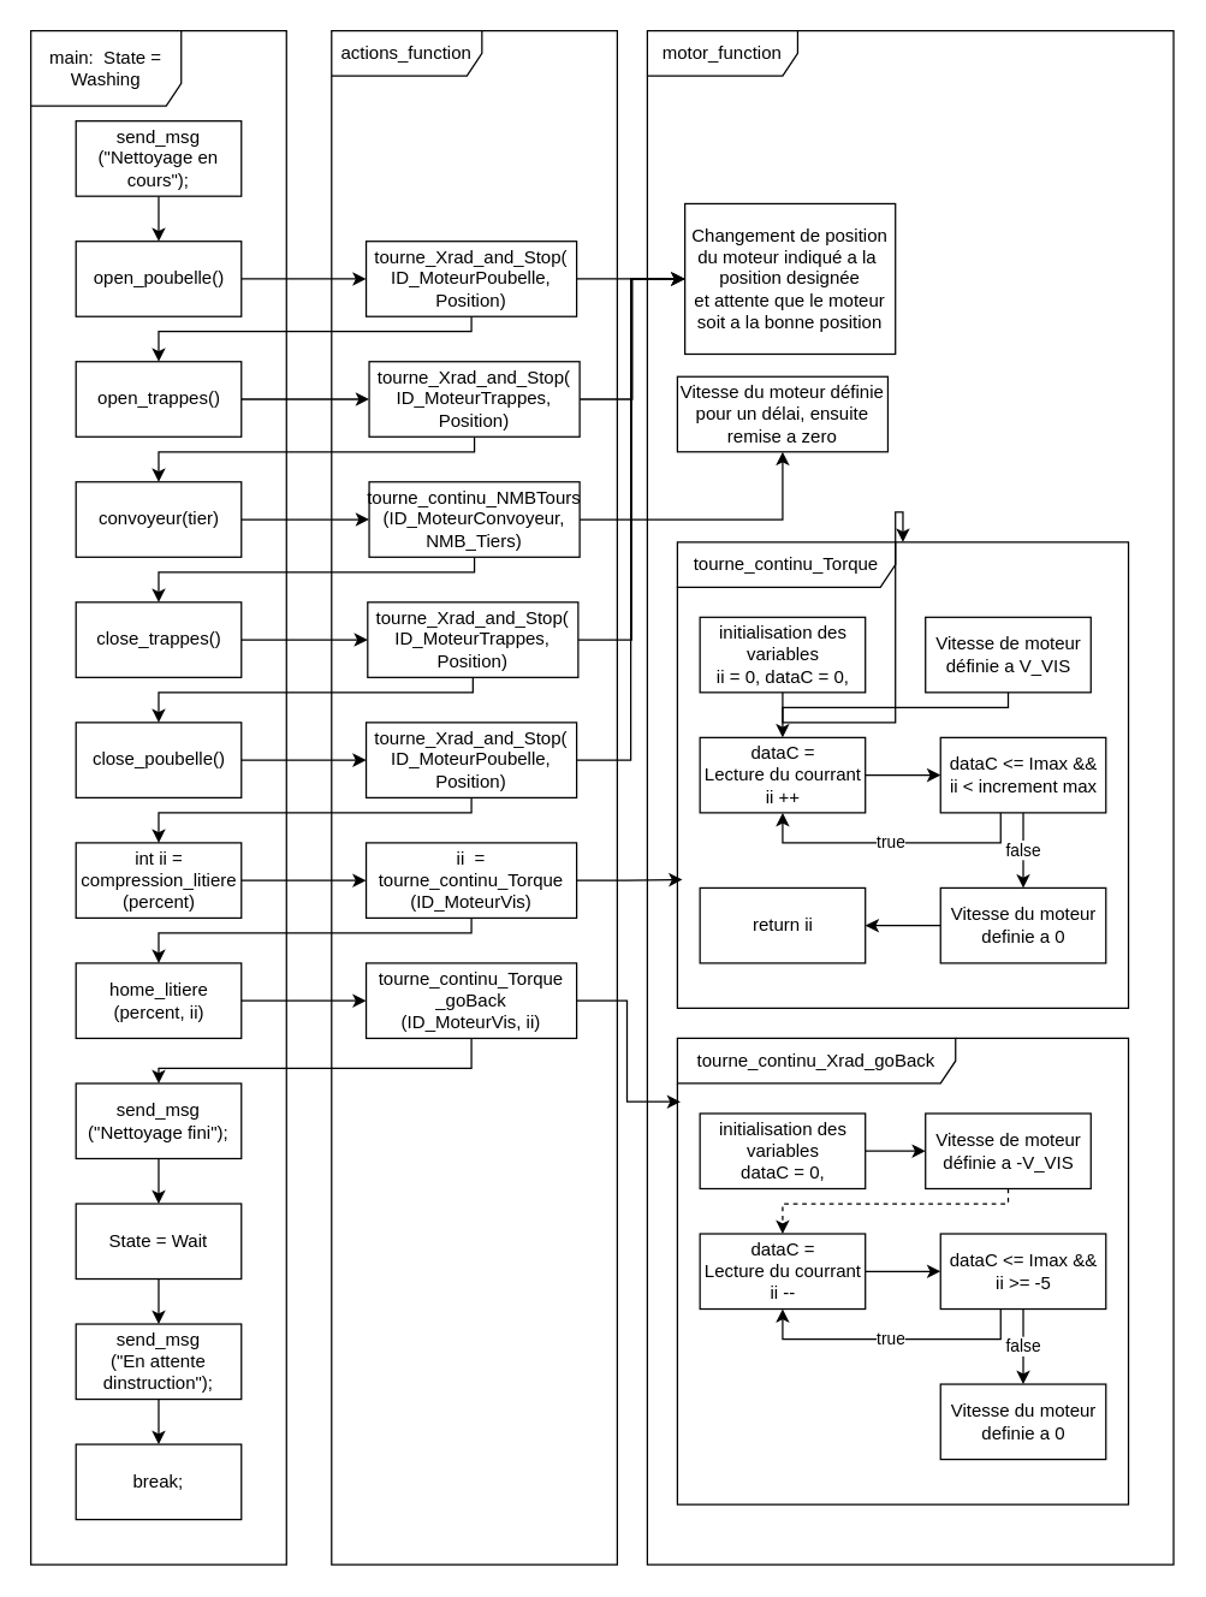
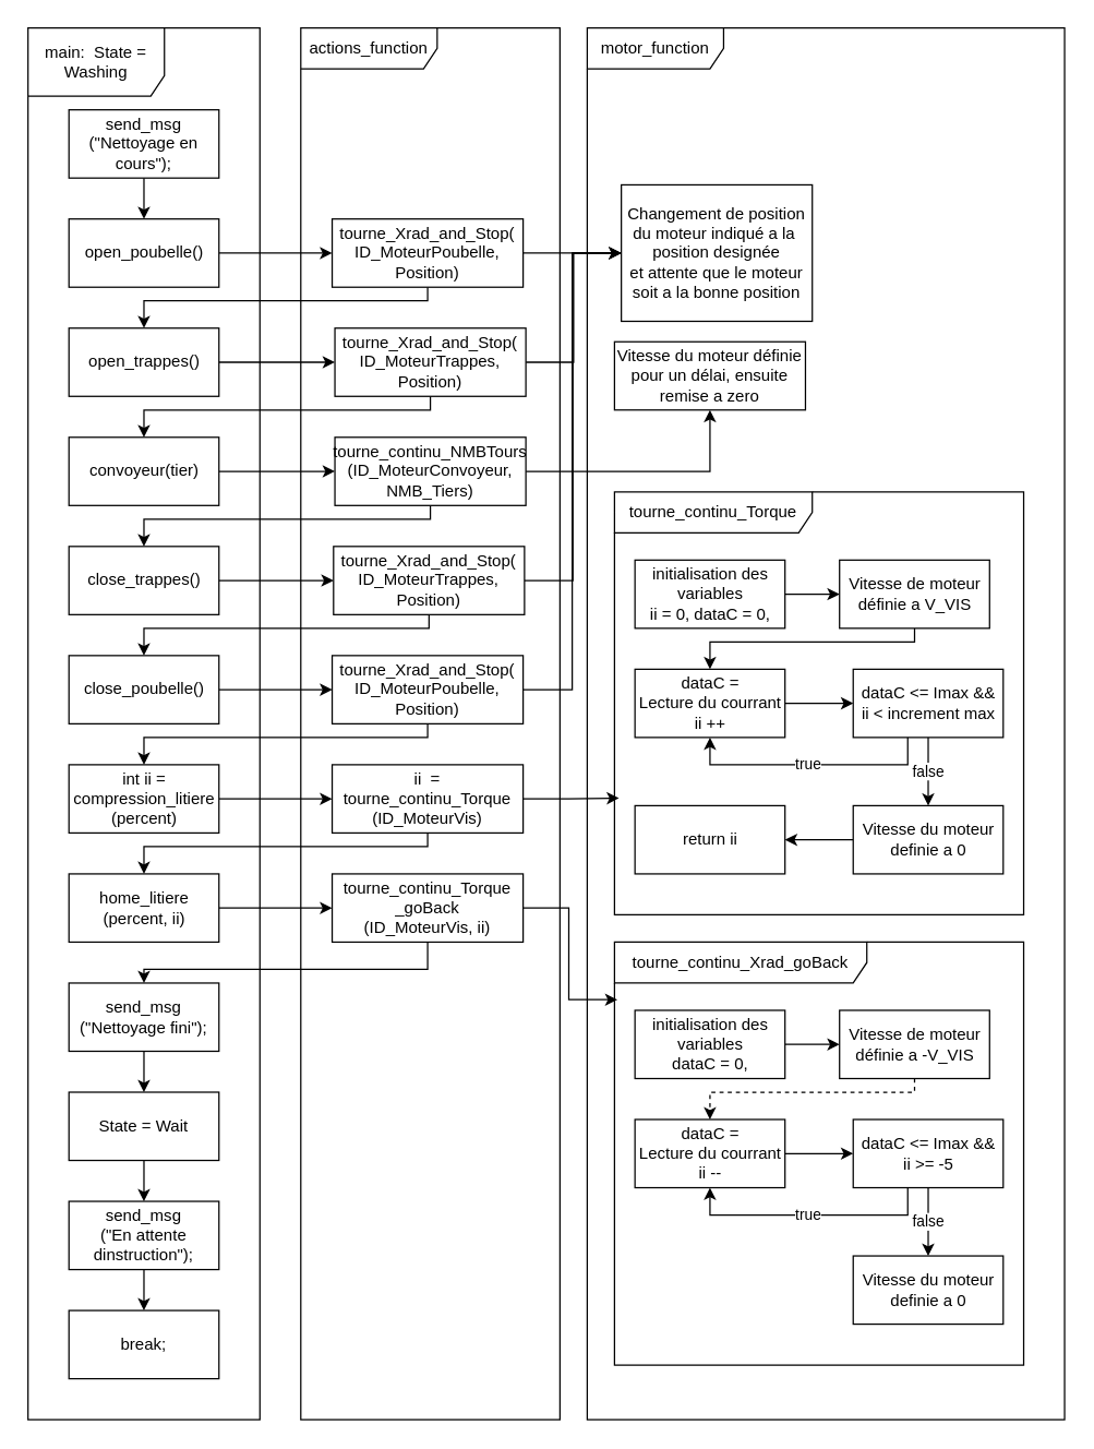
- <mxCell id="52" style="edgeStyle=orthogonalEdgeStyle;rounded=0;orthogonalLoop=1;jettySize=auto;html=1;" edge="1" parent="1" source="53" target="51"><mxGeometry relative="1" as="geometry" /></mxCell>
+ <mxCell id="52" style="edgeStyle=orthogonalEdgeStyle;rounded=0;orthogonalLoop=1;jettySize=auto;html=1;" edge="1" parent="1" source="53" target="55"><mxGeometry relative="1" as="geometry" /></mxCell>
